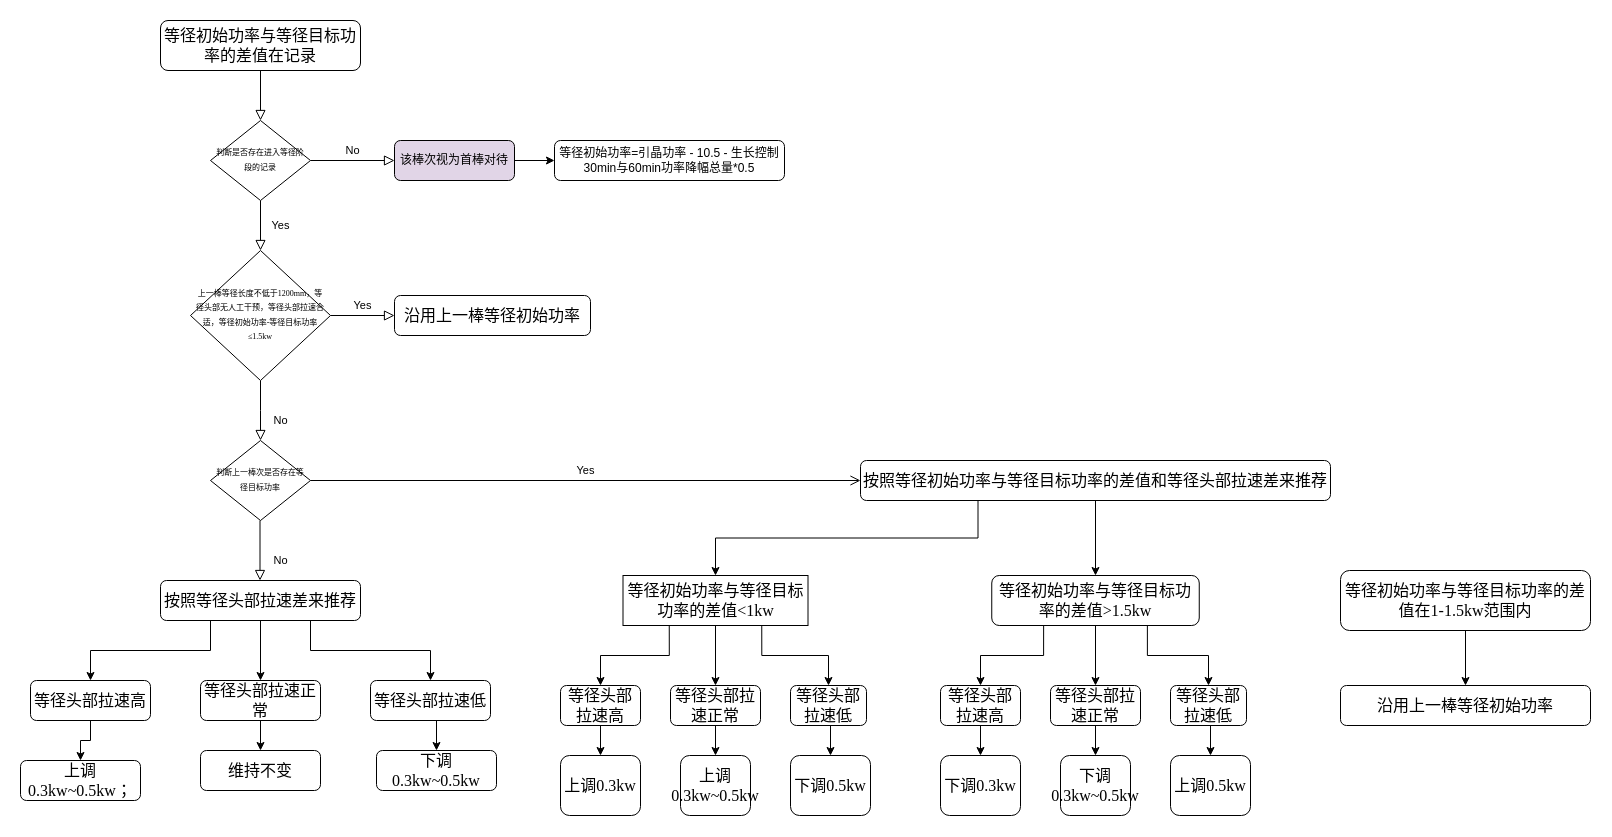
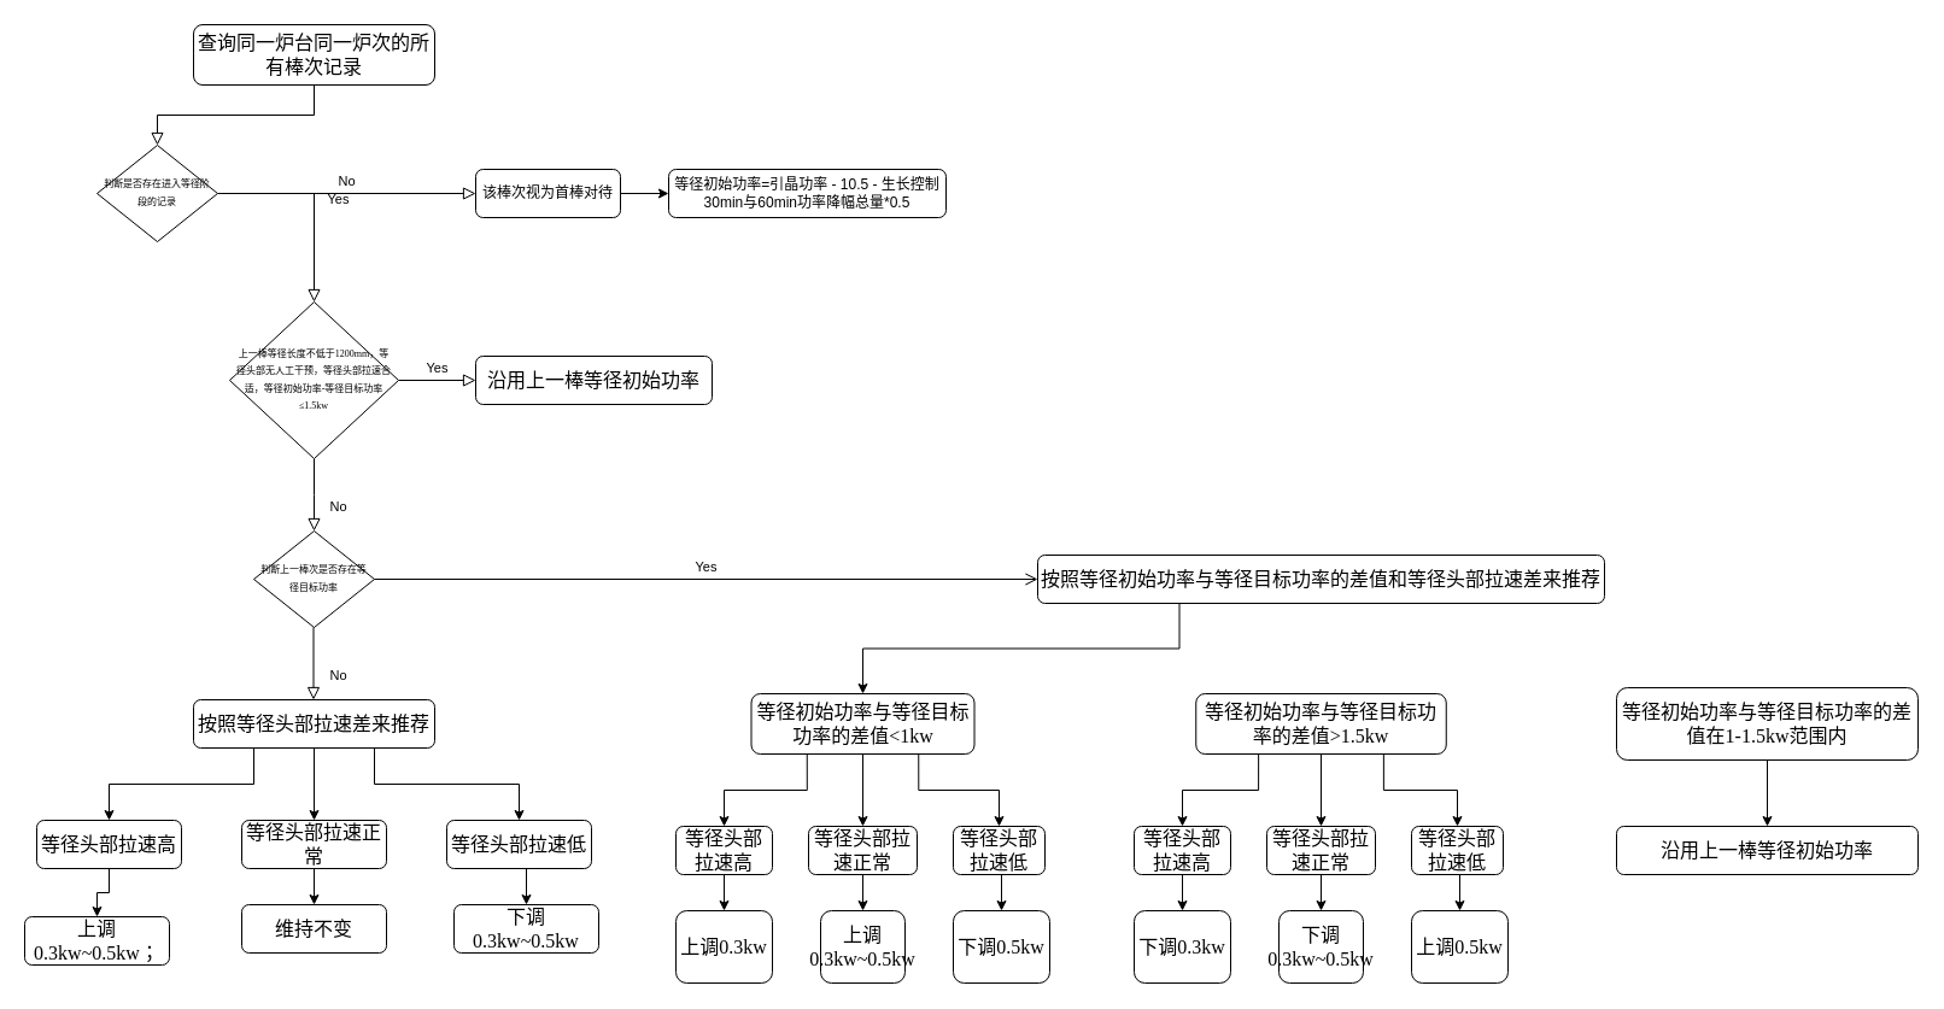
- <mxCell id="3" value="&lt;div&gt;&lt;font style=&quot;font-size: 16px;&quot;&gt;&lt;span style=&quot;font-family: 宋体;&quot;&gt;等径初始功率与等径目标功率的差值在&lt;/span&gt;&lt;span style=&quot;font-family: 宋体; background-color: transparent; color: light-dark(rgb(0, 0, 0), rgb(255, 255, 255));&quot;&gt;记录&lt;/span&gt;&lt;/font&gt;&lt;/div&gt;" style="rounded=1;whiteSpace=wrap;html=1;fontSize=12;glass=0;strokeWidth=1;shadow=0;" parent="1" vertex="1"><mxGeometry x="160" y="20" width="200" height="50" as="geometry" /></mxCell>
+ <mxCell id="3" value="&lt;div&gt;&lt;font style=&quot;font-size: 16px;&quot;&gt;&lt;span style=&quot;font-family: 宋体;&quot;&gt;查询同一炉台同一炉次的所有棒次&lt;/span&gt;&lt;span style=&quot;font-family: 宋体; background-color: transparent; color: light-dark(rgb(0, 0, 0), rgb(255, 255, 255));&quot;&gt;记录&lt;/span&gt;&lt;/font&gt;&lt;/div&gt;" style="rounded=1;whiteSpace=wrap;html=1;fontSize=12;glass=0;strokeWidth=1;shadow=0;" parent="1" vertex="1"><mxGeometry x="160" y="20" width="200" height="50" as="geometry" /></mxCell>
- <mxCell id="6" value="&lt;div&gt;&lt;span style=&quot;font-size: 5.985pt; font-family: 微软雅黑;&quot;&gt;判断是否存在进入等径阶段的记录&lt;/span&gt;&lt;/div&gt;" style="rhombus;whiteSpace=wrap;html=1;shadow=0;fontFamily=Helvetica;fontSize=12;align=center;strokeWidth=1;spacing=6;spacingTop=-4;" parent="1" vertex="1"><mxGeometry x="210" y="120" width="100" height="80" as="geometry" /></mxCell>
+ <mxCell id="6" value="&lt;div&gt;&lt;span style=&quot;font-size: 5.985pt; font-family: 微软雅黑;&quot;&gt;判断是否存在进入等径阶段的记录&lt;/span&gt;&lt;/div&gt;" style="rhombus;whiteSpace=wrap;html=1;shadow=0;fontFamily=Helvetica;fontSize=12;align=center;strokeWidth=1;spacing=6;spacingTop=-4;" parent="1" vertex="1"><mxGeometry x="80" y="120" width="100" height="80" as="geometry" /></mxCell>
- <mxCell id="8" value="该棒次视为首棒对待" style="rounded=1;whiteSpace=wrap;html=1;fontSize=12;glass=0;strokeWidth=1;shadow=0;fillColor=#e1d5e7;" parent="1" vertex="1"><mxGeometry x="394" y="140" width="120" height="40" as="geometry" /></mxCell>
+ <mxCell id="8" value="该棒次视为首棒对待" style="rounded=1;whiteSpace=wrap;html=1;fontSize=12;glass=0;strokeWidth=1;shadow=0;" parent="1" vertex="1"><mxGeometry x="394" y="140" width="120" height="40" as="geometry" /></mxCell>
- <mxCell id="17" style="edgeStyle=orthogonalEdgeStyle;rounded=0;orthogonalLoop=1;jettySize=auto;html=1;exitX=0.5;exitY=1;exitDx=0;exitDy=0;entryX=0.5;entryY=0;entryDx=0;entryDy=0;" parent="1" source="18" target="42" edge="1"><mxGeometry relative="1" as="geometry" /></mxCell>
- <mxCell id="38" value="&lt;p class=&quot;MsoNormal&quot;&gt;&lt;span style=&quot;font-family: 宋体; font-size: 16px;&quot;&gt;等径初始功率与等径目标功率的差值&amp;lt;1kw&lt;/span&gt;&lt;/p&gt;" style="whiteSpace=wrap;html=1;fontSize=12;glass=0;strokeWidth=1;shadow=0;rounded=0;" parent="1" vertex="1"><mxGeometry x="622.5" y="575" width="185" height="50" as="geometry" /></mxCell>
+ <mxCell id="38" value="&lt;p class=&quot;MsoNormal&quot;&gt;&lt;span style=&quot;font-family: 宋体; font-size: 16px;&quot;&gt;等径初始功率与等径目标功率的差值&amp;lt;1kw&lt;/span&gt;&lt;/p&gt;" style="rounded=1;whiteSpace=wrap;html=1;fontSize=12;glass=0;strokeWidth=1;shadow=0;" parent="1" vertex="1"><mxGeometry x="622.5" y="575" width="185" height="50" as="geometry" /></mxCell>
